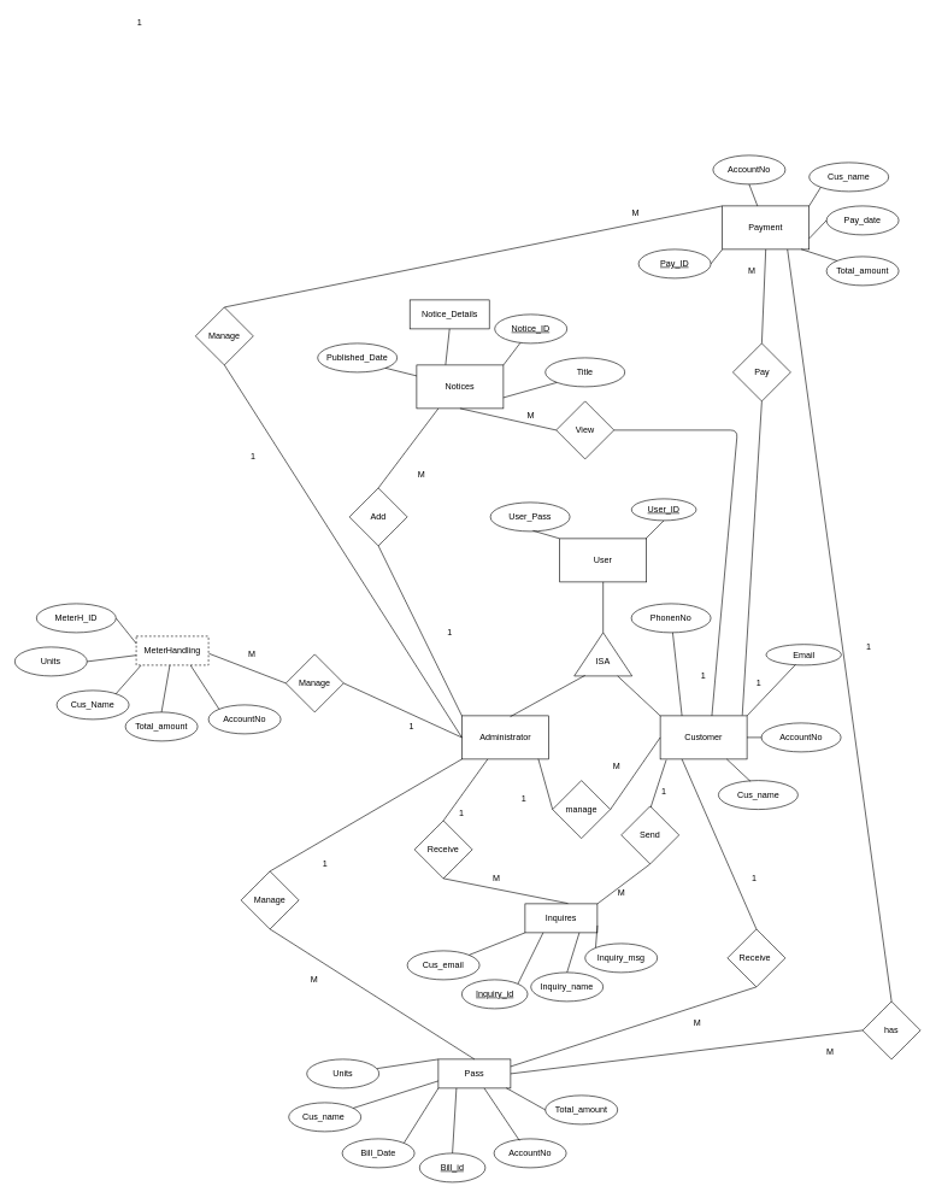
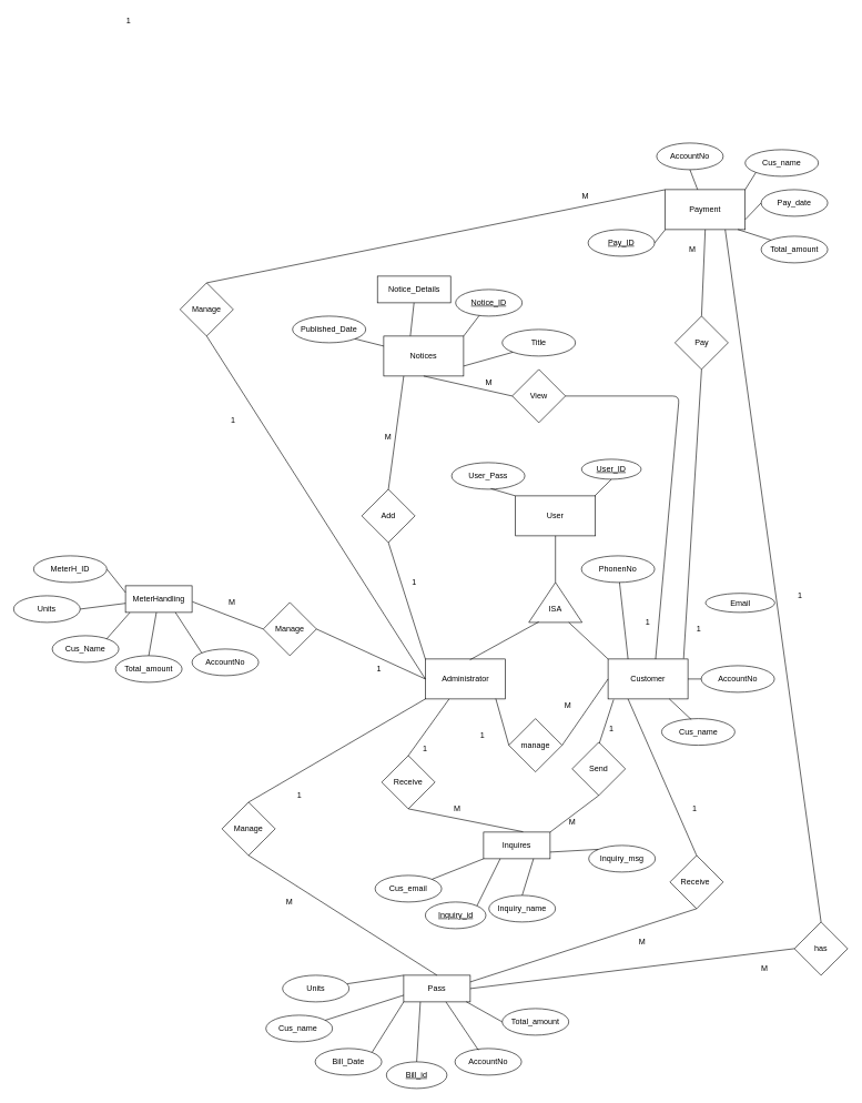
- <mxCell id="103" value="Add" style="rhombus;whiteSpace=wrap;html=1;" parent="1" vertex="1"><mxGeometry x="483" y="674" width="80" height="80" as="geometry" /></mxCell>
+ <mxCell id="103" value="Add" style="rhombus;whiteSpace=wrap;html=1;" parent="1" vertex="1"><mxGeometry x="543" y="734" width="80" height="80" as="geometry" /></mxCell>
- <mxCell id="4" value="MeterHandling" style="whiteSpace=wrap;html=1;align=center;dashed=1;" parent="1" vertex="1"><mxGeometry x="188" y="879" width="100" height="40" as="geometry" /></mxCell>
+ <mxCell id="4" value="MeterHandling" style="whiteSpace=wrap;html=1;align=center;" parent="1" vertex="1"><mxGeometry x="188" y="879" width="100" height="40" as="geometry" /></mxCell>
- <mxCell id="75" value="" style="endArrow=none;html=1;entryX=0.391;entryY=0.976;entryDx=0;entryDy=0;exitX=1;exitY=0;exitDx=0;exitDy=0;entryPerimeter=0;" parent="1" source="11" target="73" edge="1"><mxGeometry width="50" height="50" relative="1" as="geometry"><mxPoint x="884.15" y="754" as="sourcePoint" /><mxPoint x="843" y="643.04" as="targetPoint" /></mxGeometry></mxCell>
- <mxCell id="58" value="Inquiry_msg" style="ellipse;whiteSpace=wrap;html=1;align=center;" parent="1" vertex="1"><mxGeometry x="809" y="1304" width="100" height="40" as="geometry" /></mxCell>
+ <mxCell id="58" value="Inquiry_msg" style="ellipse;whiteSpace=wrap;html=1;align=center;" parent="1" vertex="1"><mxGeometry x="884" y="1269" width="100" height="40" as="geometry" /></mxCell>
